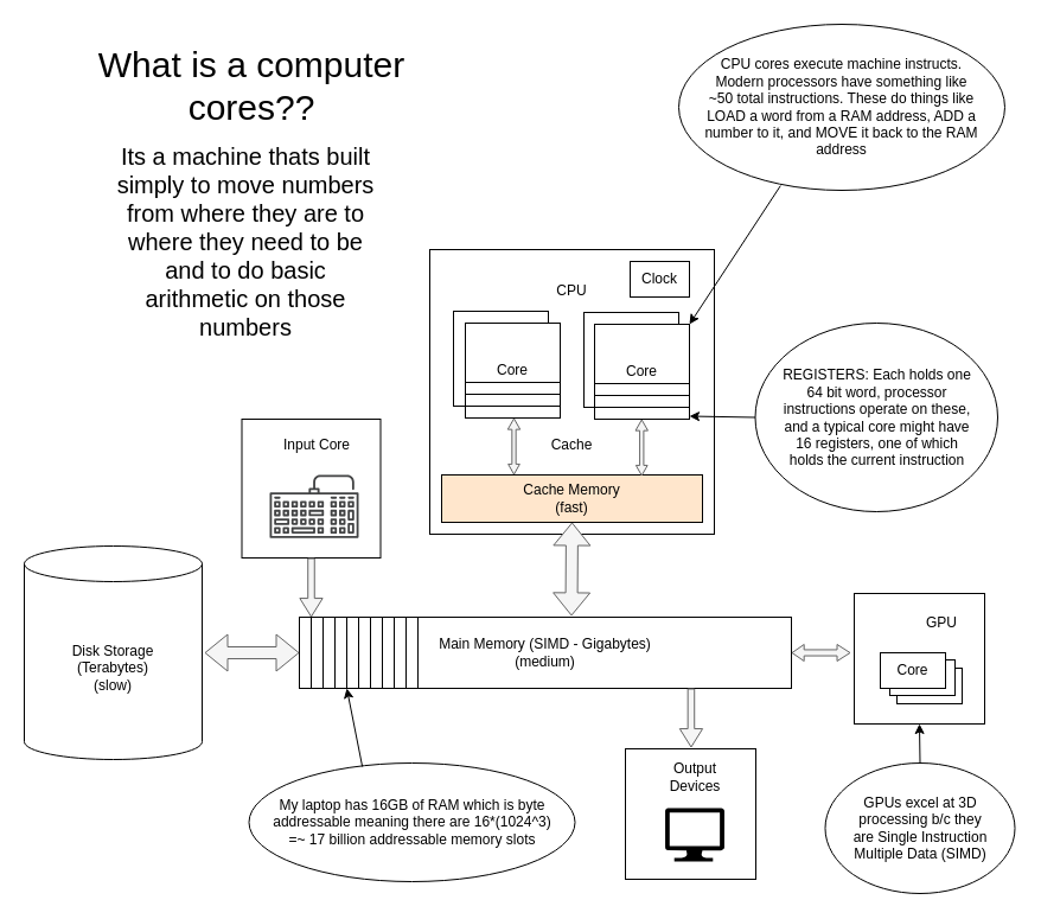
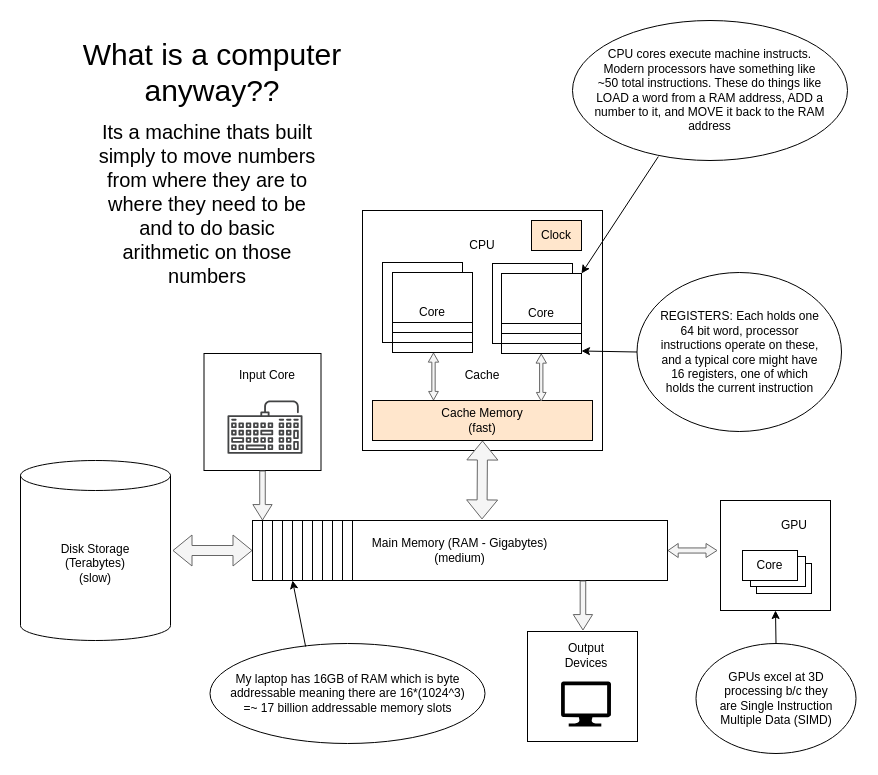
- <mxCell id="37" value="&lt;font style=&quot;font-size: 30px;&quot;&gt;What is a computer cores??&lt;br&gt;&lt;br&gt;&lt;/font&gt;" style="rounded=0;whiteSpace=wrap;html=1;strokeColor=none;fillColor=none;" parent="1" vertex="1"><mxGeometry x="62" y="46" width="300" height="88" as="geometry" /></mxCell>
+ <mxCell id="37" value="&lt;font style=&quot;font-size: 30px;&quot;&gt;What is a computer anyway??&lt;br&gt;&lt;br&gt;&lt;/font&gt;" style="rounded=0;whiteSpace=wrap;html=1;strokeColor=none;fillColor=none;" parent="1" vertex="1"><mxGeometry x="62" y="46" width="300" height="88" as="geometry" /></mxCell>
- <mxCell id="57" value="Clock" style="rounded=0;whiteSpace=wrap;html=1;" parent="1" vertex="1"><mxGeometry x="531" y="220" width="50" height="30" as="geometry" /></mxCell>
+ <mxCell id="57" value="Clock" style="rounded=0;whiteSpace=wrap;html=1;fillColor=#ffe6cc;" parent="1" vertex="1"><mxGeometry x="531" y="220" width="50" height="30" as="geometry" /></mxCell>
- <mxCell id="8" value="Main Memory (SIMD - Gigabytes)&lt;br&gt;(medium)" style="rounded=0;whiteSpace=wrap;html=1;" parent="1" vertex="1"><mxGeometry x="252" y="520" width="415" height="60" as="geometry" /></mxCell>
+ <mxCell id="8" value="Main Memory (RAM - Gigabytes)&lt;br&gt;(medium)" style="rounded=0;whiteSpace=wrap;html=1;" parent="1" vertex="1"><mxGeometry x="252" y="520" width="415" height="60" as="geometry" /></mxCell>
